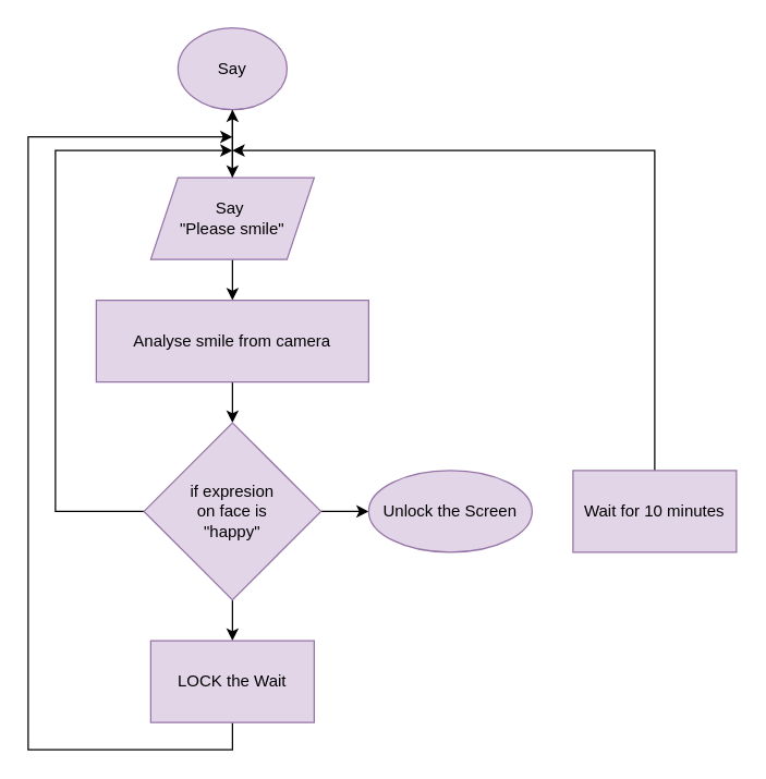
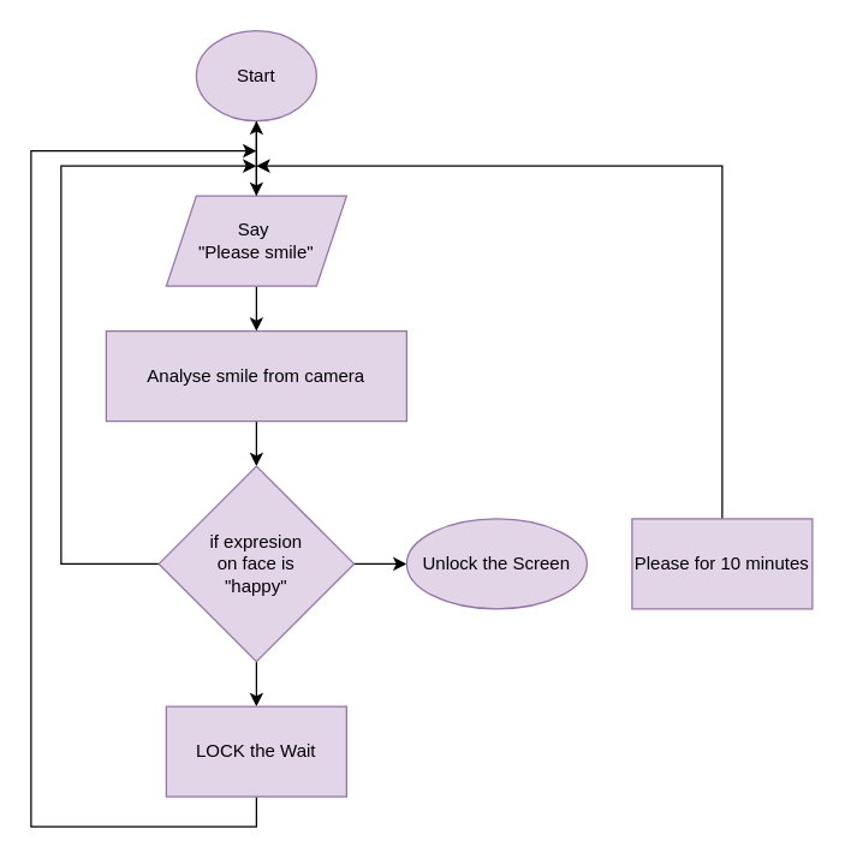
- <mxCell id="3" value="Say" style="ellipse;whiteSpace=wrap;html=1;fillColor=#e1d5e7;strokeColor=#9673a6;" vertex="1" parent="1"><mxGeometry x="130" y="20" width="80" height="60" as="geometry" /></mxCell>
+ <mxCell id="3" value="Start" style="ellipse;whiteSpace=wrap;html=1;fillColor=#e1d5e7;strokeColor=#9673a6;" vertex="1" parent="1"><mxGeometry x="130" y="20" width="80" height="60" as="geometry" /></mxCell>
- <mxCell id="15" value="Wait for 10 minutes" style="rounded=0;whiteSpace=wrap;html=1;fillColor=#e1d5e7;strokeColor=#9673a6;" vertex="1" parent="1"><mxGeometry x="420" y="345" width="120" height="60" as="geometry" /></mxCell>
+ <mxCell id="15" value="Please for 10 minutes" style="rounded=0;whiteSpace=wrap;html=1;fillColor=#e1d5e7;strokeColor=#9673a6;" vertex="1" parent="1"><mxGeometry x="420" y="345" width="120" height="60" as="geometry" /></mxCell>
